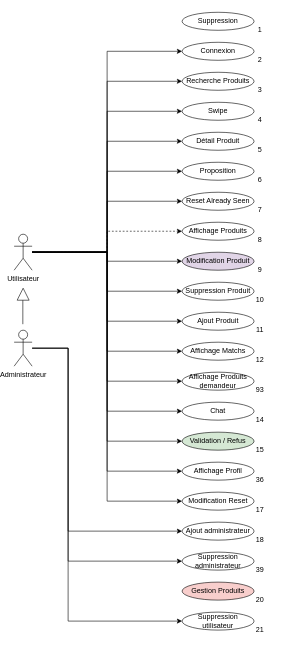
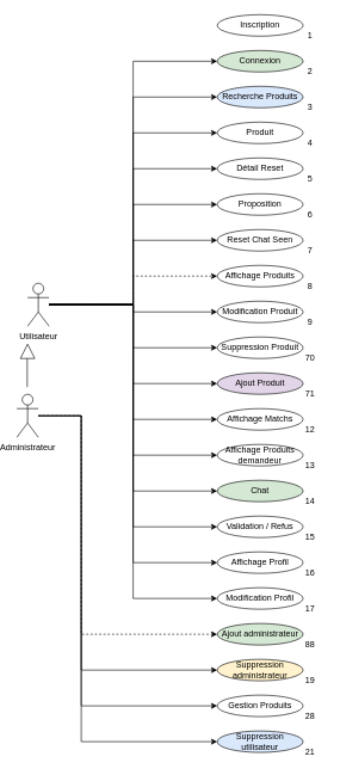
- <mxCell id="19" value="Suppression" style="ellipse;whiteSpace=wrap;html=1;" vertex="1" parent="1"><mxGeometry x="300" y="20" width="120" height="30" as="geometry" /></mxCell>
+ <mxCell id="19" value="Inscription" style="ellipse;whiteSpace=wrap;html=1;" vertex="1" parent="1"><mxGeometry x="300" y="20" width="120" height="30" as="geometry" /></mxCell>
- <mxCell id="20" value="Connexion" style="ellipse;whiteSpace=wrap;html=1;" vertex="1" parent="1"><mxGeometry x="300" y="70" width="120" height="30" as="geometry" /></mxCell>
+ <mxCell id="20" value="Connexion" style="ellipse;whiteSpace=wrap;html=1;fillColor=#d5e8d4;" vertex="1" parent="1"><mxGeometry x="300" y="70" width="120" height="30" as="geometry" /></mxCell>
- <mxCell id="21" value="Recherche Produits" style="ellipse;whiteSpace=wrap;html=1;" vertex="1" parent="1"><mxGeometry x="300" y="120" width="120" height="30" as="geometry" /></mxCell>
+ <mxCell id="21" value="Recherche Produits" style="ellipse;whiteSpace=wrap;html=1;fillColor=#dae8fc;" vertex="1" parent="1"><mxGeometry x="300" y="120" width="120" height="30" as="geometry" /></mxCell>
- <mxCell id="28" value="Swipe" style="ellipse;whiteSpace=wrap;html=1;" vertex="1" parent="1"><mxGeometry x="300" y="170" width="120" height="30" as="geometry" /></mxCell>
+ <mxCell id="28" value="Produit" style="ellipse;whiteSpace=wrap;html=1;" vertex="1" parent="1"><mxGeometry x="300" y="170" width="120" height="30" as="geometry" /></mxCell>
- <mxCell id="29" value="Détail Produit" style="ellipse;whiteSpace=wrap;html=1;" vertex="1" parent="1"><mxGeometry x="300" y="220" width="120" height="30" as="geometry" /></mxCell>
+ <mxCell id="29" value="Détail Reset" style="ellipse;whiteSpace=wrap;html=1;" vertex="1" parent="1"><mxGeometry x="300" y="220" width="120" height="30" as="geometry" /></mxCell>
- <mxCell id="31" value="Reset Already Seen" style="ellipse;whiteSpace=wrap;html=1;" vertex="1" parent="1"><mxGeometry x="300" y="320" width="120" height="30" as="geometry" /></mxCell>
+ <mxCell id="31" value="Reset Chat Seen" style="ellipse;whiteSpace=wrap;html=1;" vertex="1" parent="1"><mxGeometry x="300" y="320" width="120" height="30" as="geometry" /></mxCell>
- <mxCell id="18" value="Utilisateur" style="shape=umlActor;verticalLabelPosition=bottom;verticalAlign=top;html=1;outlineConnect=0;" parent="1" vertex="1"><mxGeometry x="20" y="390" width="30" height="60" as="geometry" /></mxCell>
+ <mxCell id="18" value="Utilisateur" style="shape=umlActor;verticalLabelPosition=bottom;verticalAlign=top;html=1;outlineConnect=0;" parent="1" vertex="1"><mxGeometry x="35" y="395" width="30" height="60" as="geometry" /></mxCell>
- <mxCell id="23" value="Modification Produit" style="ellipse;whiteSpace=wrap;html=1;fillColor=#e1d5e7;" vertex="1" parent="1"><mxGeometry x="300" y="420" width="120" height="30" as="geometry" /></mxCell>
+ <mxCell id="23" value="Modification Produit" style="ellipse;whiteSpace=wrap;html=1;" vertex="1" parent="1"><mxGeometry x="300" y="420" width="120" height="30" as="geometry" /></mxCell>
- <mxCell id="56" value="10" style="text;html=1;strokeColor=none;fillColor=none;align=center;verticalAlign=middle;whiteSpace=wrap;rounded=0;" vertex="1" parent="1"><mxGeometry x="410" y="490" width="40" height="20" as="geometry" /></mxCell>
+ <mxCell id="56" value="70" style="text;html=1;strokeColor=none;fillColor=none;align=center;verticalAlign=middle;whiteSpace=wrap;rounded=0;" vertex="1" parent="1"><mxGeometry x="410" y="490" width="40" height="20" as="geometry" /></mxCell>
- <mxCell id="22" value="Ajout Produit" style="ellipse;whiteSpace=wrap;html=1;" vertex="1" parent="1"><mxGeometry x="300" y="520" width="120" height="30" as="geometry" /></mxCell>
+ <mxCell id="22" value="Ajout Produit" style="ellipse;whiteSpace=wrap;html=1;fillColor=#e1d5e7;" vertex="1" parent="1"><mxGeometry x="300" y="520" width="120" height="30" as="geometry" /></mxCell>
- <mxCell id="57" value="11" style="text;html=1;strokeColor=none;fillColor=none;align=center;verticalAlign=middle;whiteSpace=wrap;rounded=0;" vertex="1" parent="1"><mxGeometry x="410" y="540" width="40" height="20" as="geometry" /></mxCell>
+ <mxCell id="57" value="71" style="text;html=1;strokeColor=none;fillColor=none;align=center;verticalAlign=middle;whiteSpace=wrap;rounded=0;" vertex="1" parent="1"><mxGeometry x="410" y="540" width="40" height="20" as="geometry" /></mxCell>
- <mxCell id="59" value="93" style="text;html=1;strokeColor=none;fillColor=none;align=center;verticalAlign=middle;whiteSpace=wrap;rounded=0;" vertex="1" parent="1"><mxGeometry x="410" y="640" width="40" height="20" as="geometry" /></mxCell>
+ <mxCell id="59" value="13" style="text;html=1;strokeColor=none;fillColor=none;align=center;verticalAlign=middle;whiteSpace=wrap;rounded=0;" vertex="1" parent="1"><mxGeometry x="410" y="640" width="40" height="20" as="geometry" /></mxCell>
- <mxCell id="34" value="Chat" style="ellipse;whiteSpace=wrap;html=1;" vertex="1" parent="1"><mxGeometry x="300" y="670" width="120" height="30" as="geometry" /></mxCell>
+ <mxCell id="34" value="Chat" style="ellipse;whiteSpace=wrap;html=1;fillColor=#d5e8d4;" vertex="1" parent="1"><mxGeometry x="300" y="670" width="120" height="30" as="geometry" /></mxCell>
- <mxCell id="35" value="Validation / Refus" style="ellipse;whiteSpace=wrap;html=1;fillColor=#d5e8d4;" vertex="1" parent="1"><mxGeometry x="300" y="720" width="120" height="30" as="geometry" /></mxCell>
+ <mxCell id="35" value="Validation / Refus" style="ellipse;whiteSpace=wrap;html=1;" vertex="1" parent="1"><mxGeometry x="300" y="720" width="120" height="30" as="geometry" /></mxCell>
- <mxCell id="62" value="36" style="text;html=1;strokeColor=none;fillColor=none;align=center;verticalAlign=middle;whiteSpace=wrap;rounded=0;" vertex="1" parent="1"><mxGeometry x="410" y="790" width="40" height="20" as="geometry" /></mxCell>
+ <mxCell id="62" value="16" style="text;html=1;strokeColor=none;fillColor=none;align=center;verticalAlign=middle;whiteSpace=wrap;rounded=0;" vertex="1" parent="1"><mxGeometry x="410" y="790" width="40" height="20" as="geometry" /></mxCell>
- <mxCell id="27" value="Modification Reset" style="ellipse;whiteSpace=wrap;html=1;" vertex="1" parent="1"><mxGeometry x="300" y="820" width="120" height="30" as="geometry" /></mxCell>
+ <mxCell id="27" value="Modification Profil" style="ellipse;whiteSpace=wrap;html=1;" vertex="1" parent="1"><mxGeometry x="300" y="820" width="120" height="30" as="geometry" /></mxCell>
- <mxCell id="41" style="edgeStyle=orthogonalEdgeStyle;rounded=0;orthogonalLoop=1;jettySize=auto;html=1;entryX=0;entryY=0.5;entryDx=0;entryDy=0;" edge="1" parent="1" source="45" target="36"><mxGeometry relative="1" as="geometry"><Array as="points"><mxPoint x="110" y="580" /><mxPoint x="110" y="885" /></Array></mxGeometry></mxCell>
+ <mxCell id="41" style="edgeStyle=orthogonalEdgeStyle;rounded=0;orthogonalLoop=1;jettySize=auto;html=1;entryX=0;entryY=0.5;entryDx=0;entryDy=0;dashed=1;" edge="1" parent="1" source="45" target="36"><mxGeometry relative="1" as="geometry"><Array as="points"><mxPoint x="110" y="580" /><mxPoint x="110" y="885" /></Array></mxGeometry></mxCell>
- <mxCell id="36" value="Ajout administrateur" style="ellipse;whiteSpace=wrap;html=1;" vertex="1" parent="1"><mxGeometry x="300" y="870" width="120" height="30" as="geometry" /></mxCell>
+ <mxCell id="36" value="Ajout administrateur" style="ellipse;whiteSpace=wrap;html=1;fillColor=#d5e8d4;" vertex="1" parent="1"><mxGeometry x="300" y="870" width="120" height="30" as="geometry" /></mxCell>
- <mxCell id="64" value="18" style="text;html=1;strokeColor=none;fillColor=none;align=center;verticalAlign=middle;whiteSpace=wrap;rounded=0;" vertex="1" parent="1"><mxGeometry x="410" y="890" width="40" height="20" as="geometry" /></mxCell>
+ <mxCell id="64" value="88" style="text;html=1;strokeColor=none;fillColor=none;align=center;verticalAlign=middle;whiteSpace=wrap;rounded=0;" vertex="1" parent="1"><mxGeometry x="410" y="890" width="40" height="20" as="geometry" /></mxCell>
- <mxCell id="37" value="Suppression administrateur" style="ellipse;whiteSpace=wrap;html=1;" vertex="1" parent="1"><mxGeometry x="300" y="920" width="120" height="30" as="geometry" /></mxCell>
+ <mxCell id="37" value="Suppression administrateur" style="ellipse;whiteSpace=wrap;html=1;fillColor=#fff2cc;" vertex="1" parent="1"><mxGeometry x="300" y="920" width="120" height="30" as="geometry" /></mxCell>
- <mxCell id="65" value="39" style="text;html=1;strokeColor=none;fillColor=none;align=center;verticalAlign=middle;whiteSpace=wrap;rounded=0;" vertex="1" parent="1"><mxGeometry x="410" y="940" width="40" height="20" as="geometry" /></mxCell>
+ <mxCell id="65" value="19" style="text;html=1;strokeColor=none;fillColor=none;align=center;verticalAlign=middle;whiteSpace=wrap;rounded=0;" vertex="1" parent="1"><mxGeometry x="410" y="940" width="40" height="20" as="geometry" /></mxCell>
+ <mxCell id="43" style="edgeStyle=orthogonalEdgeStyle;rounded=0;orthogonalLoop=1;jettySize=auto;html=1;entryX=0;entryY=0.5;entryDx=0;entryDy=0;" edge="1" parent="1" source="45" target="38"><mxGeometry relative="1" as="geometry"><Array as="points"><mxPoint x="110" y="580" /><mxPoint x="110" y="985" /></Array></mxGeometry></mxCell>
- <mxCell id="38" value="Gestion Produits" style="ellipse;whiteSpace=wrap;html=1;fillColor=#f8cecc;" vertex="1" parent="1"><mxGeometry x="300" y="970" width="120" height="30" as="geometry" /></mxCell>
+ <mxCell id="38" value="Gestion Produits" style="ellipse;whiteSpace=wrap;html=1;" vertex="1" parent="1"><mxGeometry x="300" y="970" width="120" height="30" as="geometry" /></mxCell>
- <mxCell id="66" value="20" style="text;html=1;strokeColor=none;fillColor=none;align=center;verticalAlign=middle;whiteSpace=wrap;rounded=0;" vertex="1" parent="1"><mxGeometry x="410" y="990" width="40" height="20" as="geometry" /></mxCell>
+ <mxCell id="66" value="28" style="text;html=1;strokeColor=none;fillColor=none;align=center;verticalAlign=middle;whiteSpace=wrap;rounded=0;" vertex="1" parent="1"><mxGeometry x="410" y="990" width="40" height="20" as="geometry" /></mxCell>
- <mxCell id="39" value="Suppression utilisateur" style="ellipse;whiteSpace=wrap;html=1;" vertex="1" parent="1"><mxGeometry x="300" y="1020" width="120" height="30" as="geometry" /></mxCell>
+ <mxCell id="39" value="Suppression utilisateur" style="ellipse;whiteSpace=wrap;html=1;fillColor=#dae8fc;" vertex="1" parent="1"><mxGeometry x="300" y="1020" width="120" height="30" as="geometry" /></mxCell>
